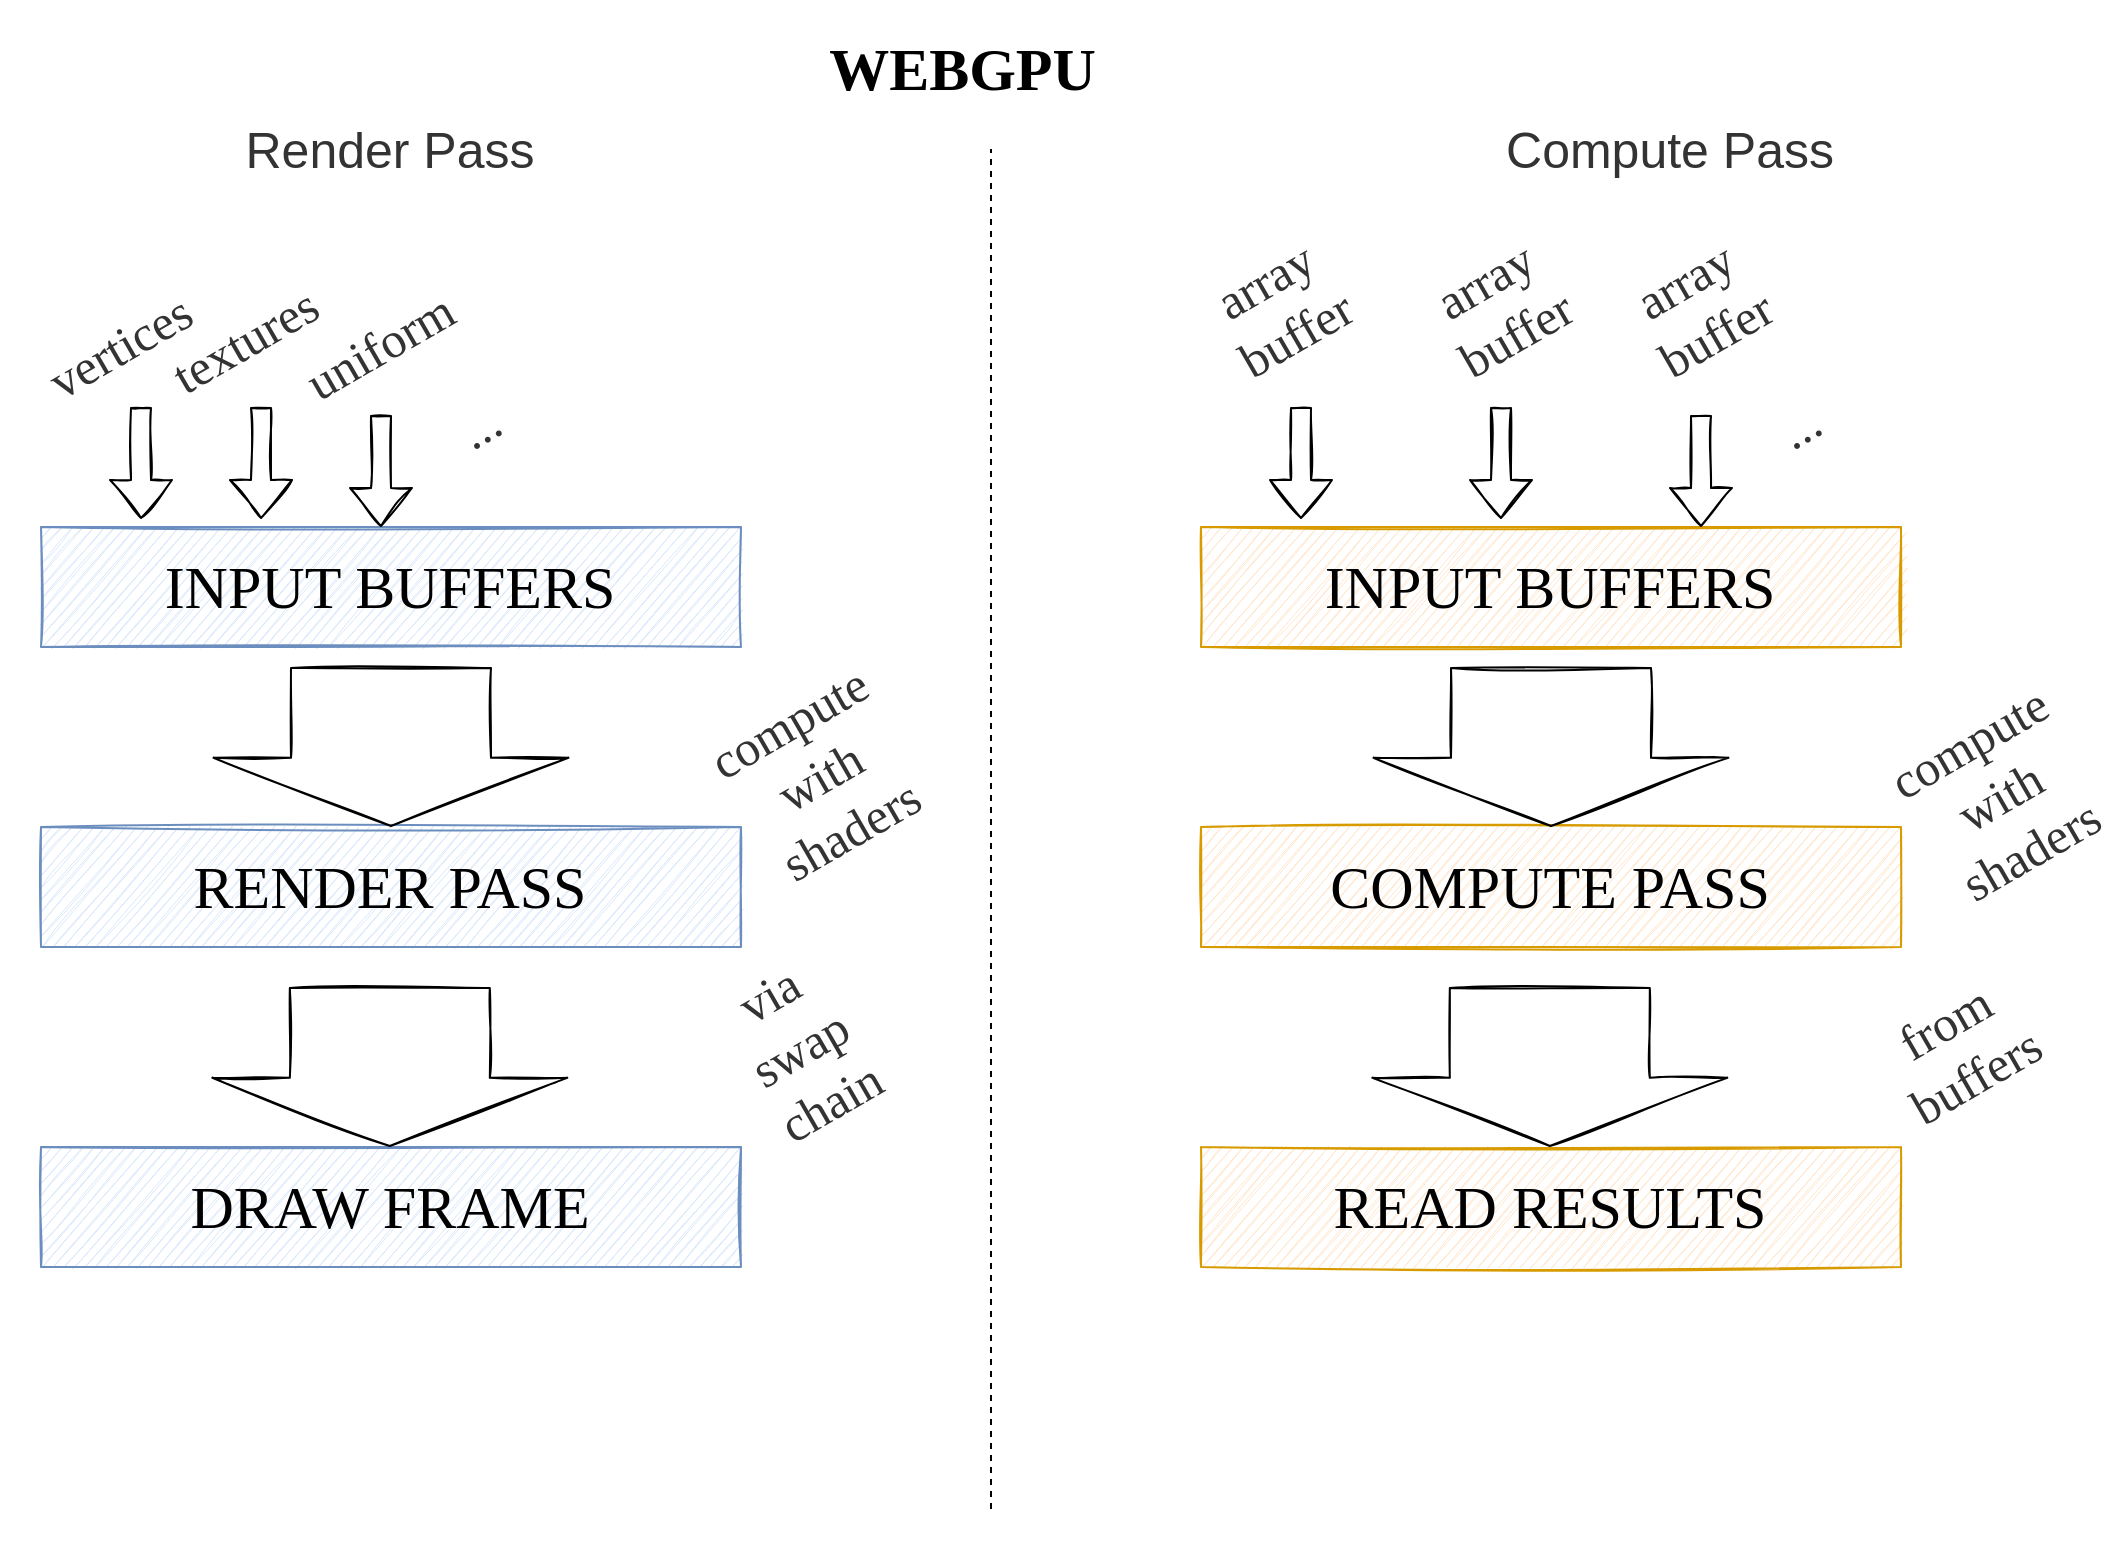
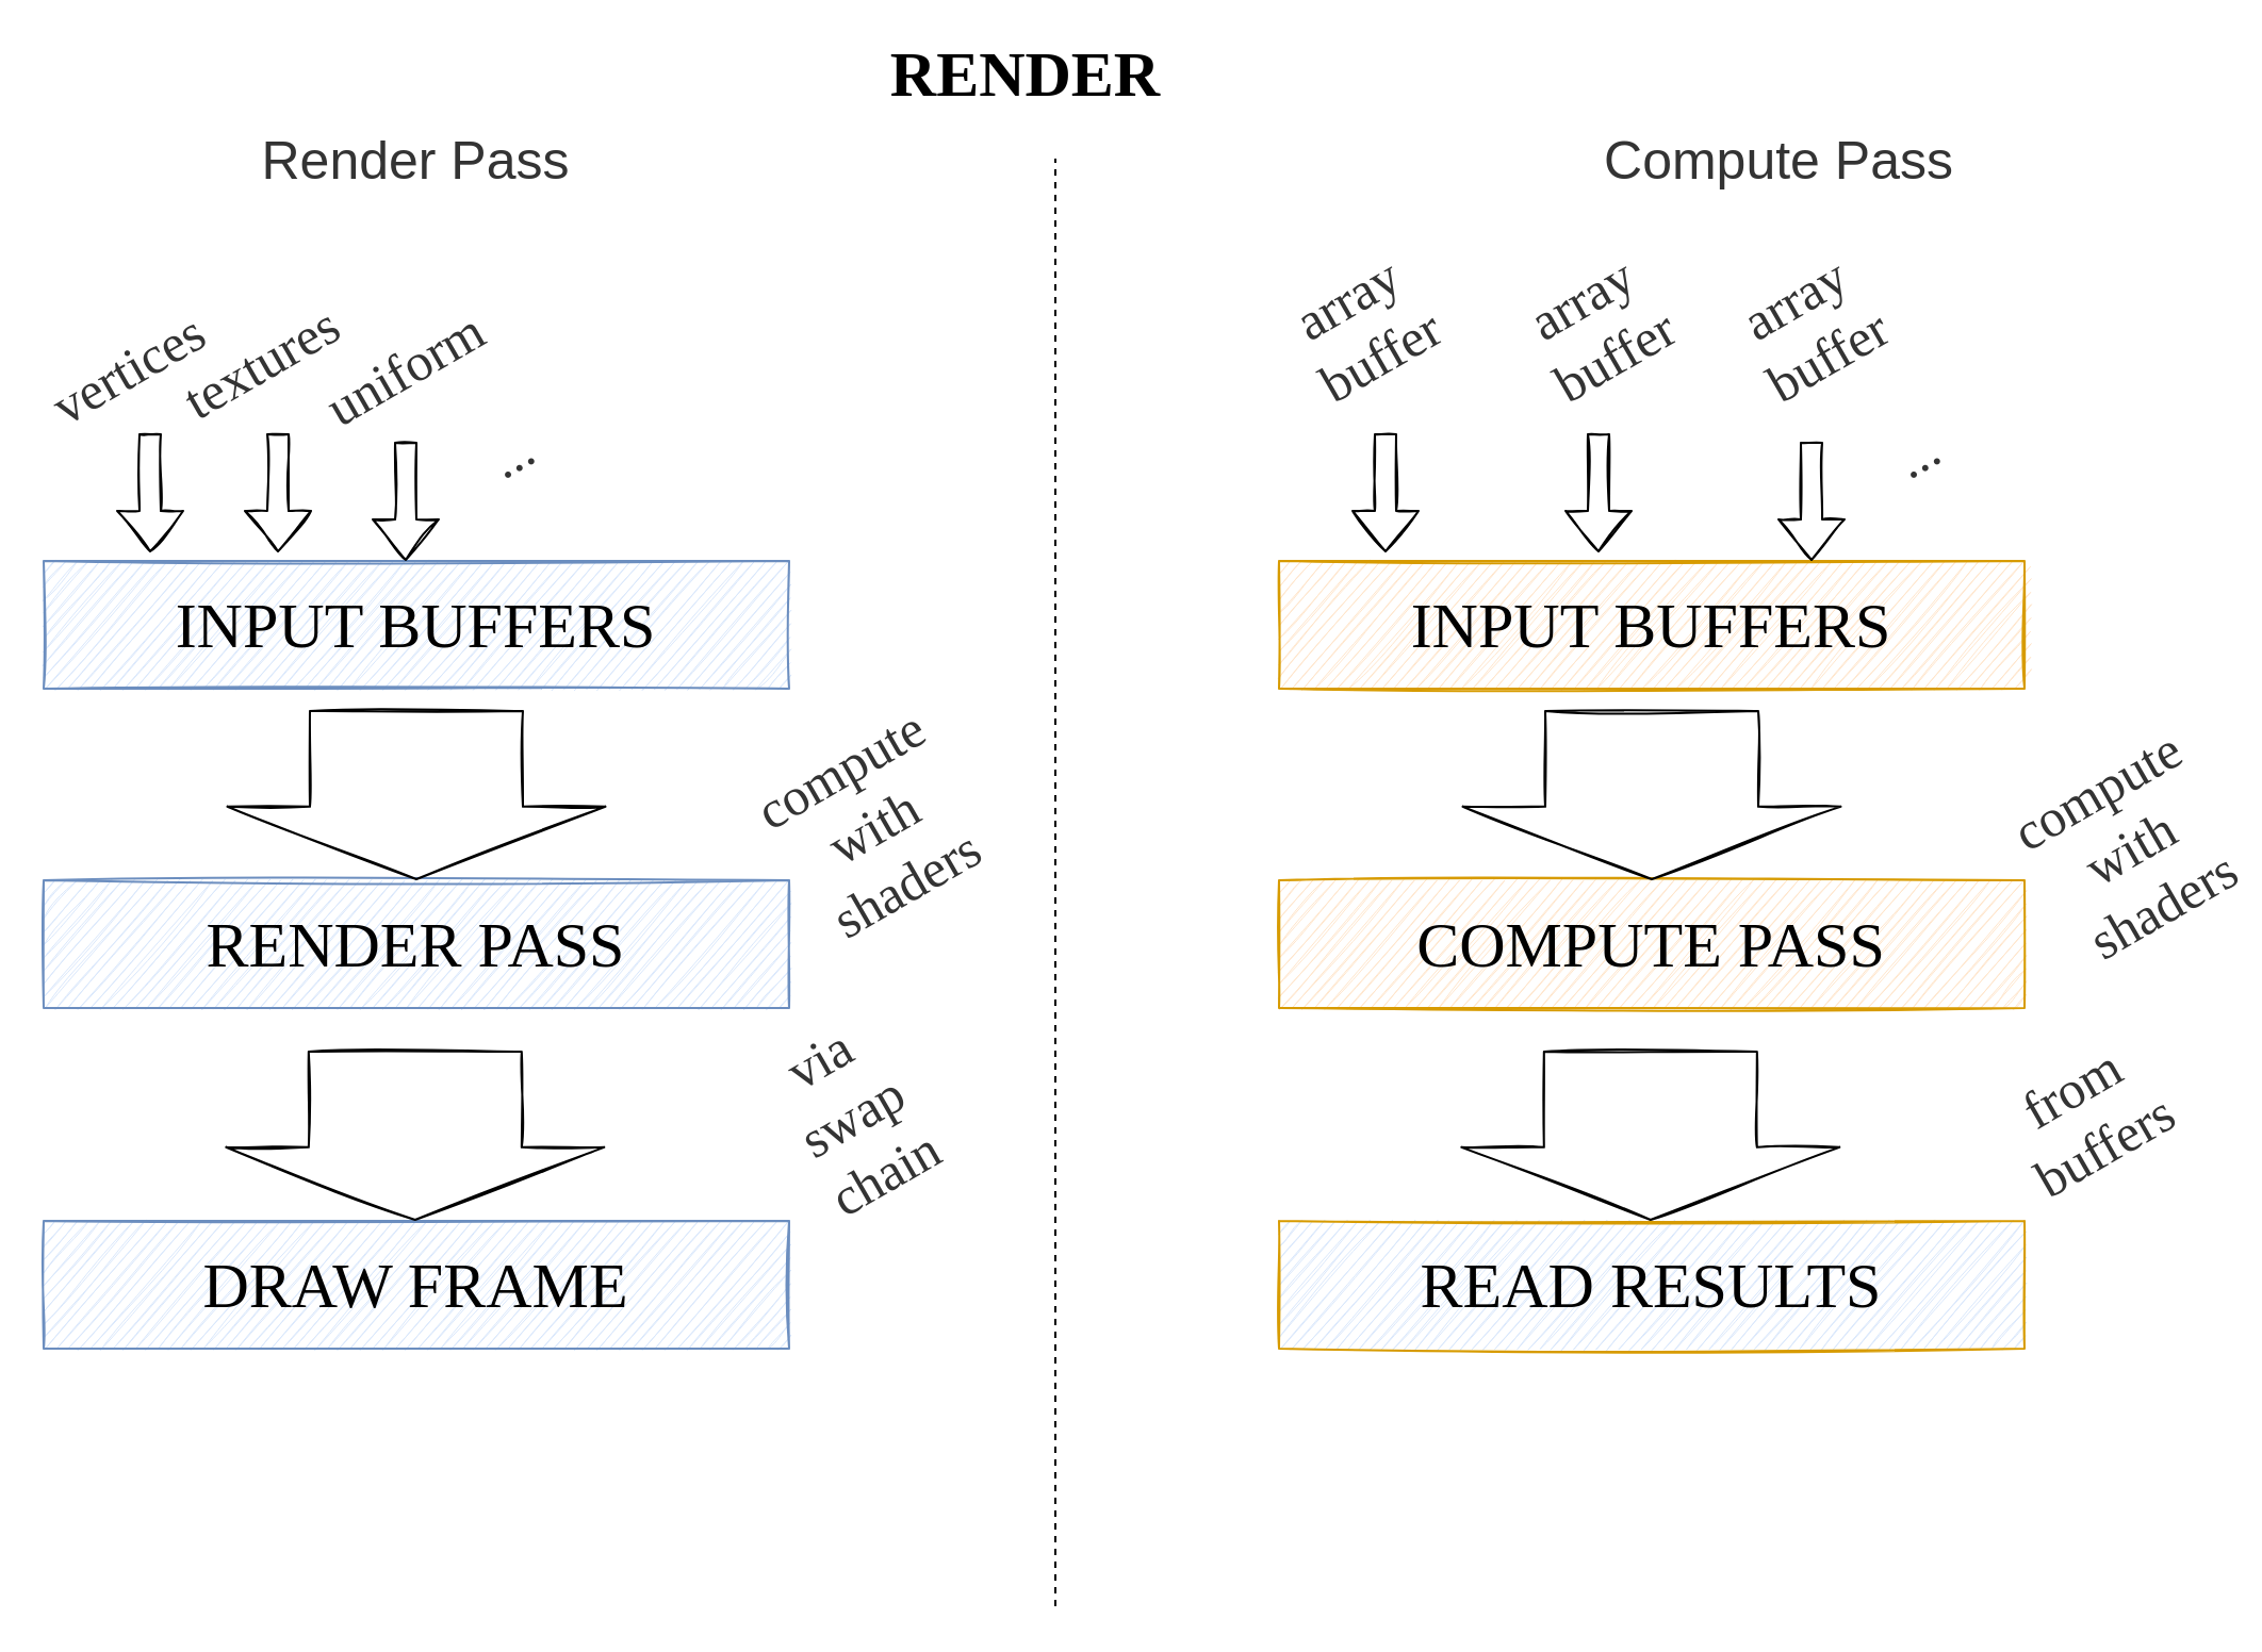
- <mxCell id="2" value="&lt;h1&gt;&lt;font face=&quot;Verdana&quot; style=&quot;font-size: 30px&quot;&gt;WEBGPU&amp;nbsp;&lt;/font&gt;&lt;/h1&gt;" style="text;html=1;strokeColor=none;fillColor=none;align=center;verticalAlign=middle;whiteSpace=wrap;rounded=0;" vertex="1" parent="1"><mxGeometry x="180" y="20" width="610" height="20" as="geometry" /></mxCell>
+ <mxCell id="2" value="&lt;h1&gt;&lt;font face=&quot;Verdana&quot; style=&quot;font-size: 30px&quot;&gt;RENDER&amp;nbsp;&lt;/font&gt;&lt;/h1&gt;" style="text;html=1;strokeColor=none;fillColor=none;align=center;verticalAlign=middle;whiteSpace=wrap;rounded=0;" vertex="1" parent="1"><mxGeometry x="180" y="20" width="610" height="20" as="geometry" /></mxCell>
- <mxCell id="21" value="&lt;font style=&quot;line-height: 100% ; font-size: 30px&quot; face=&quot;Comic Sans MS&quot;&gt;READ RESULTS&lt;/font&gt;" style="rounded=0;whiteSpace=wrap;html=1;fillColor=#ffe6cc;strokeColor=#d79b00;sketch=1;labelBackgroundColor=none;" vertex="1" parent="1"><mxGeometry x="600" y="569" width="350" height="60" as="geometry" /></mxCell>
+ <mxCell id="21" value="&lt;font style=&quot;line-height: 100% ; font-size: 30px&quot; face=&quot;Comic Sans MS&quot;&gt;READ RESULTS&lt;/font&gt;" style="rounded=0;whiteSpace=wrap;html=1;fillColor=#dae8fc;strokeColor=#d79b00;sketch=1;labelBackgroundColor=none;" vertex="1" parent="1"><mxGeometry x="600" y="569" width="350" height="60" as="geometry" /></mxCell>
